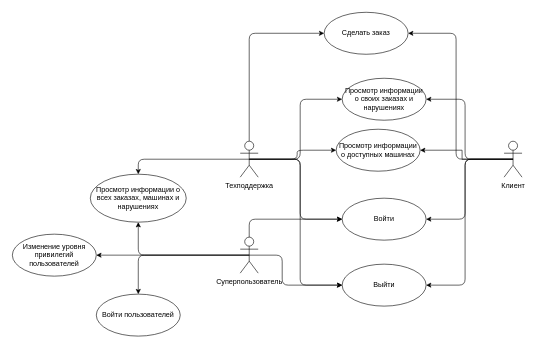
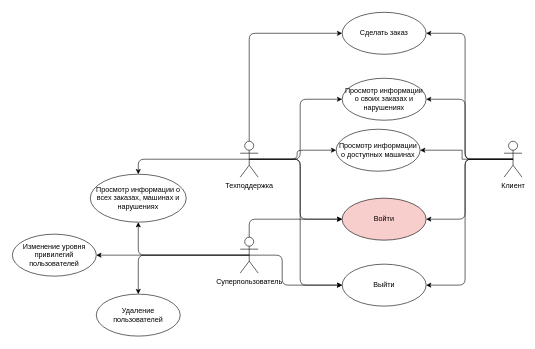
- <mxCell id="2" value="Сделать заказ" style="ellipse;whiteSpace=wrap;html=1;" parent="1" vertex="1"><mxGeometry x="540" y="20" width="140" height="70" as="geometry" /></mxCell>
+ <mxCell id="2" value="Сделать заказ" style="ellipse;whiteSpace=wrap;html=1;" parent="1" vertex="1"><mxGeometry x="570" y="20" width="140" height="70" as="geometry" /></mxCell>
- <mxCell id="3" value="Войти" style="ellipse;whiteSpace=wrap;html=1;" parent="1" vertex="1"><mxGeometry x="570" y="330" width="140" height="70" as="geometry" /></mxCell>
+ <mxCell id="3" value="Войти" style="ellipse;whiteSpace=wrap;html=1;fillColor=#f8cecc;" parent="1" vertex="1"><mxGeometry x="570" y="330" width="140" height="70" as="geometry" /></mxCell>
- <mxCell id="28" value="Войти пользователей" style="ellipse;whiteSpace=wrap;html=1;" parent="1" vertex="1"><mxGeometry x="160" y="490" width="140" height="70" as="geometry" /></mxCell>
+ <mxCell id="28" value="Удаление пользователей" style="ellipse;whiteSpace=wrap;html=1;" parent="1" vertex="1"><mxGeometry x="160" y="490" width="140" height="70" as="geometry" /></mxCell>
